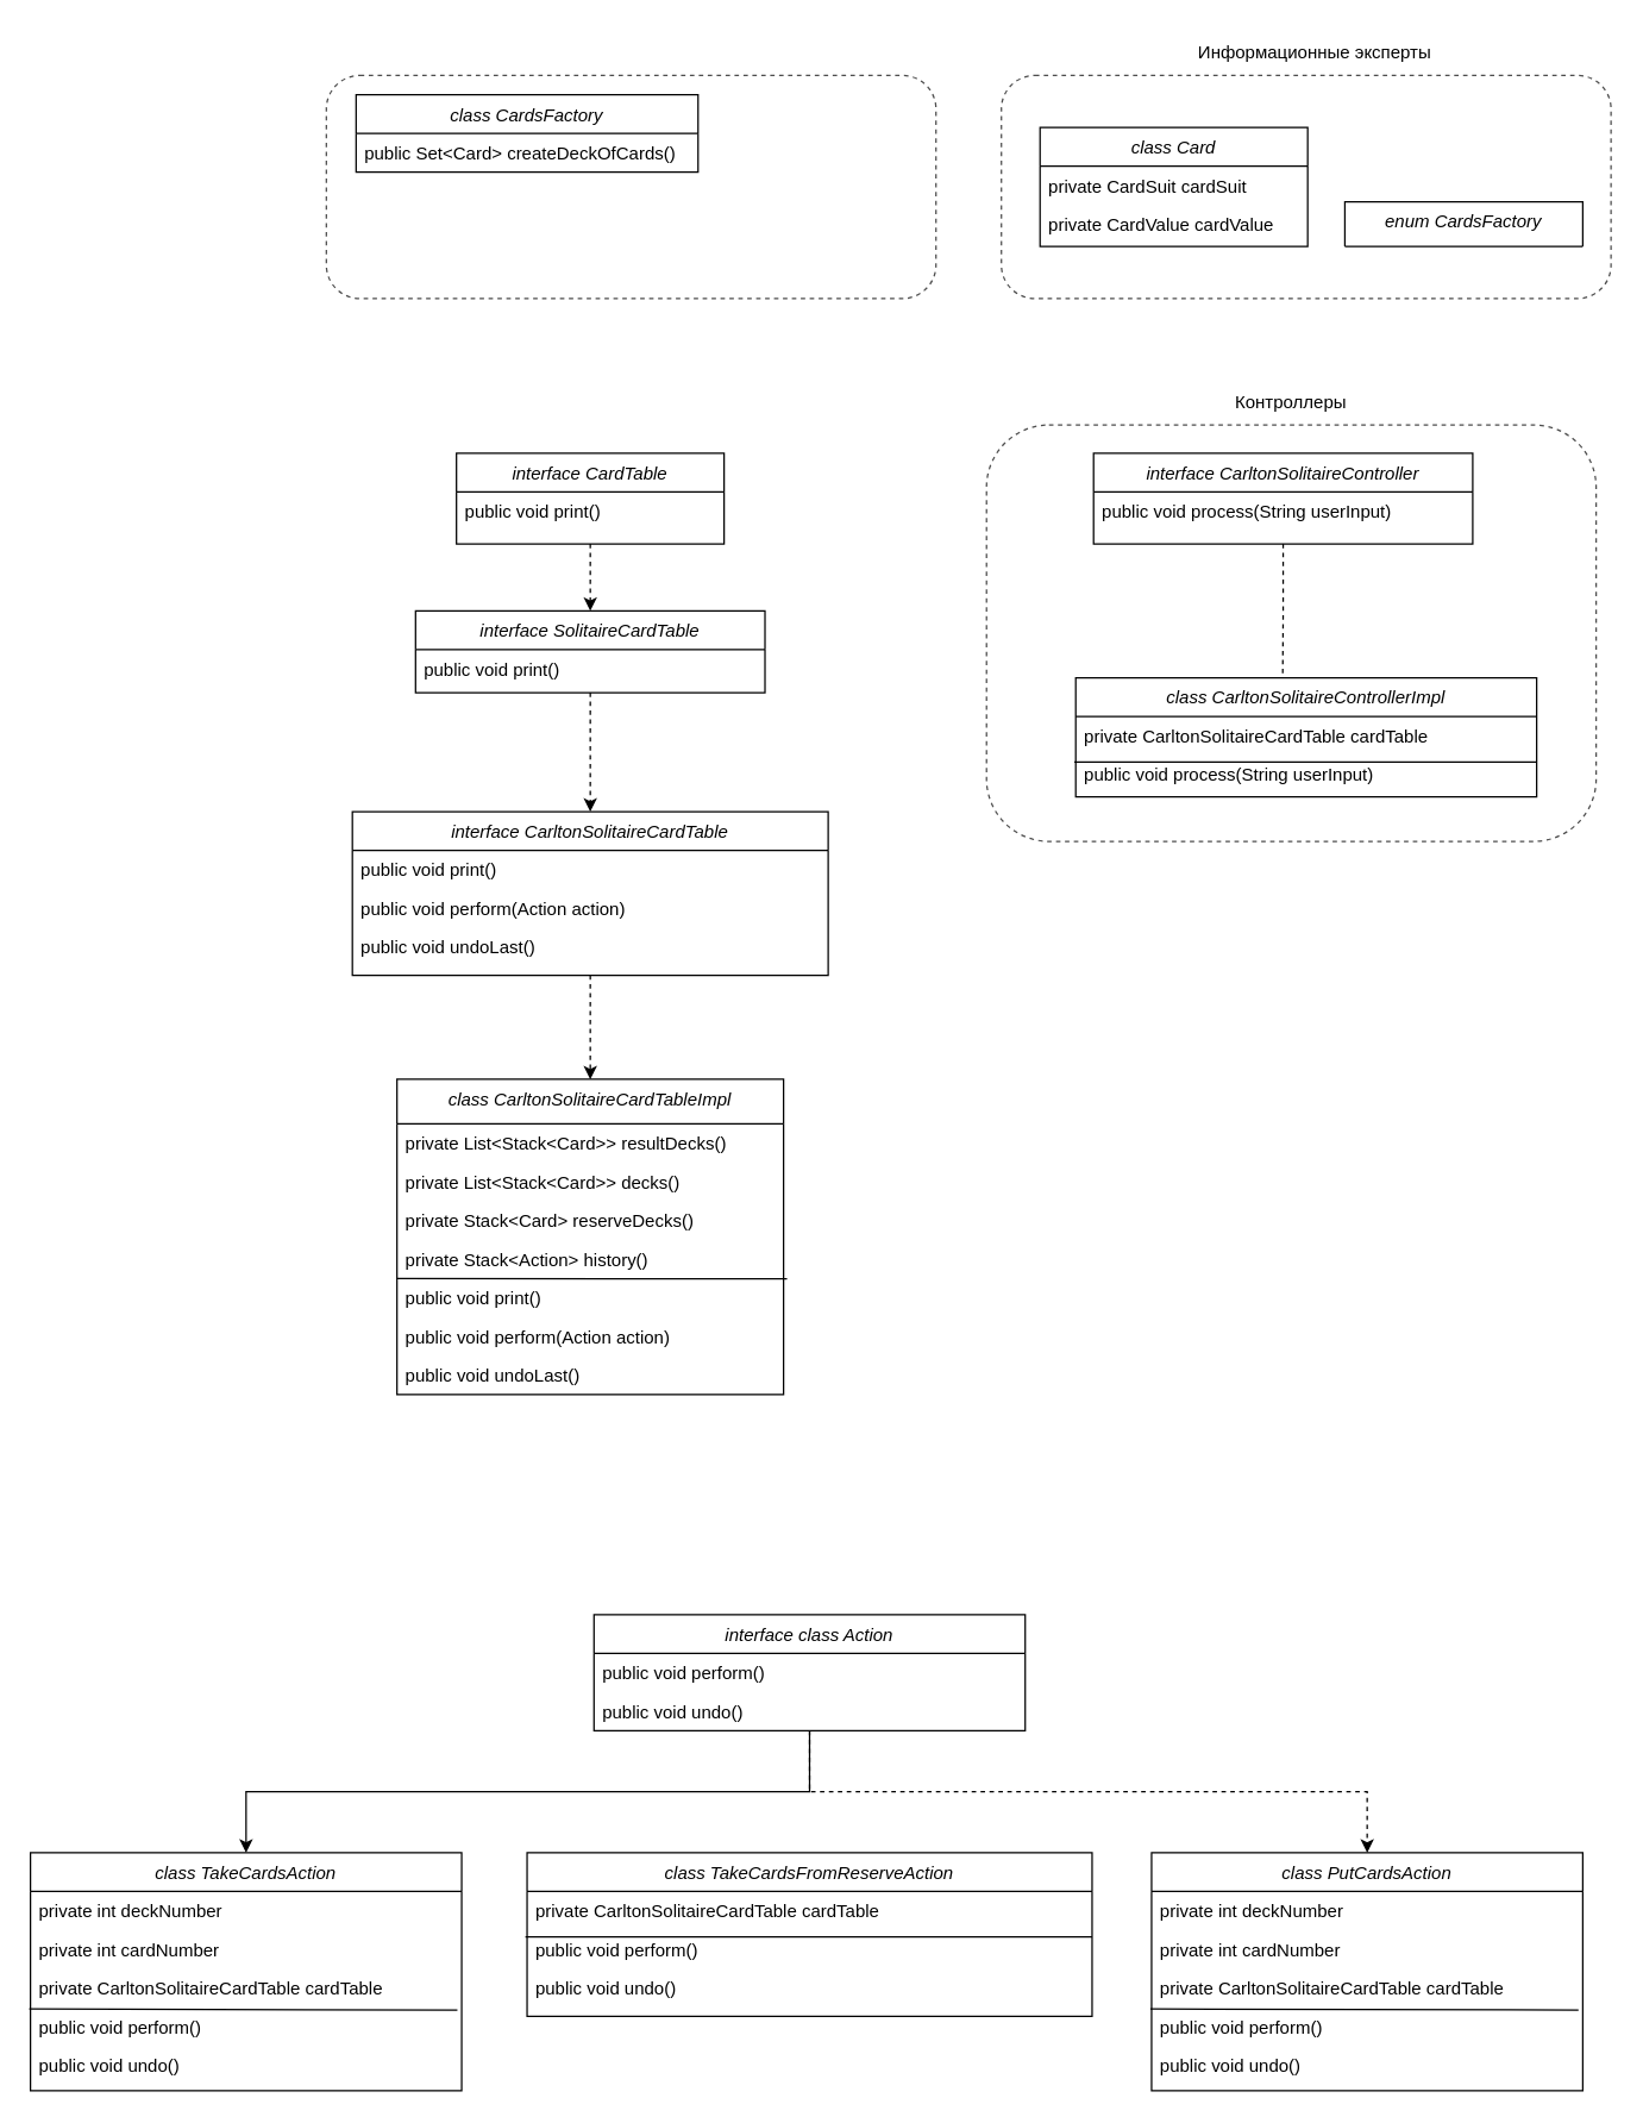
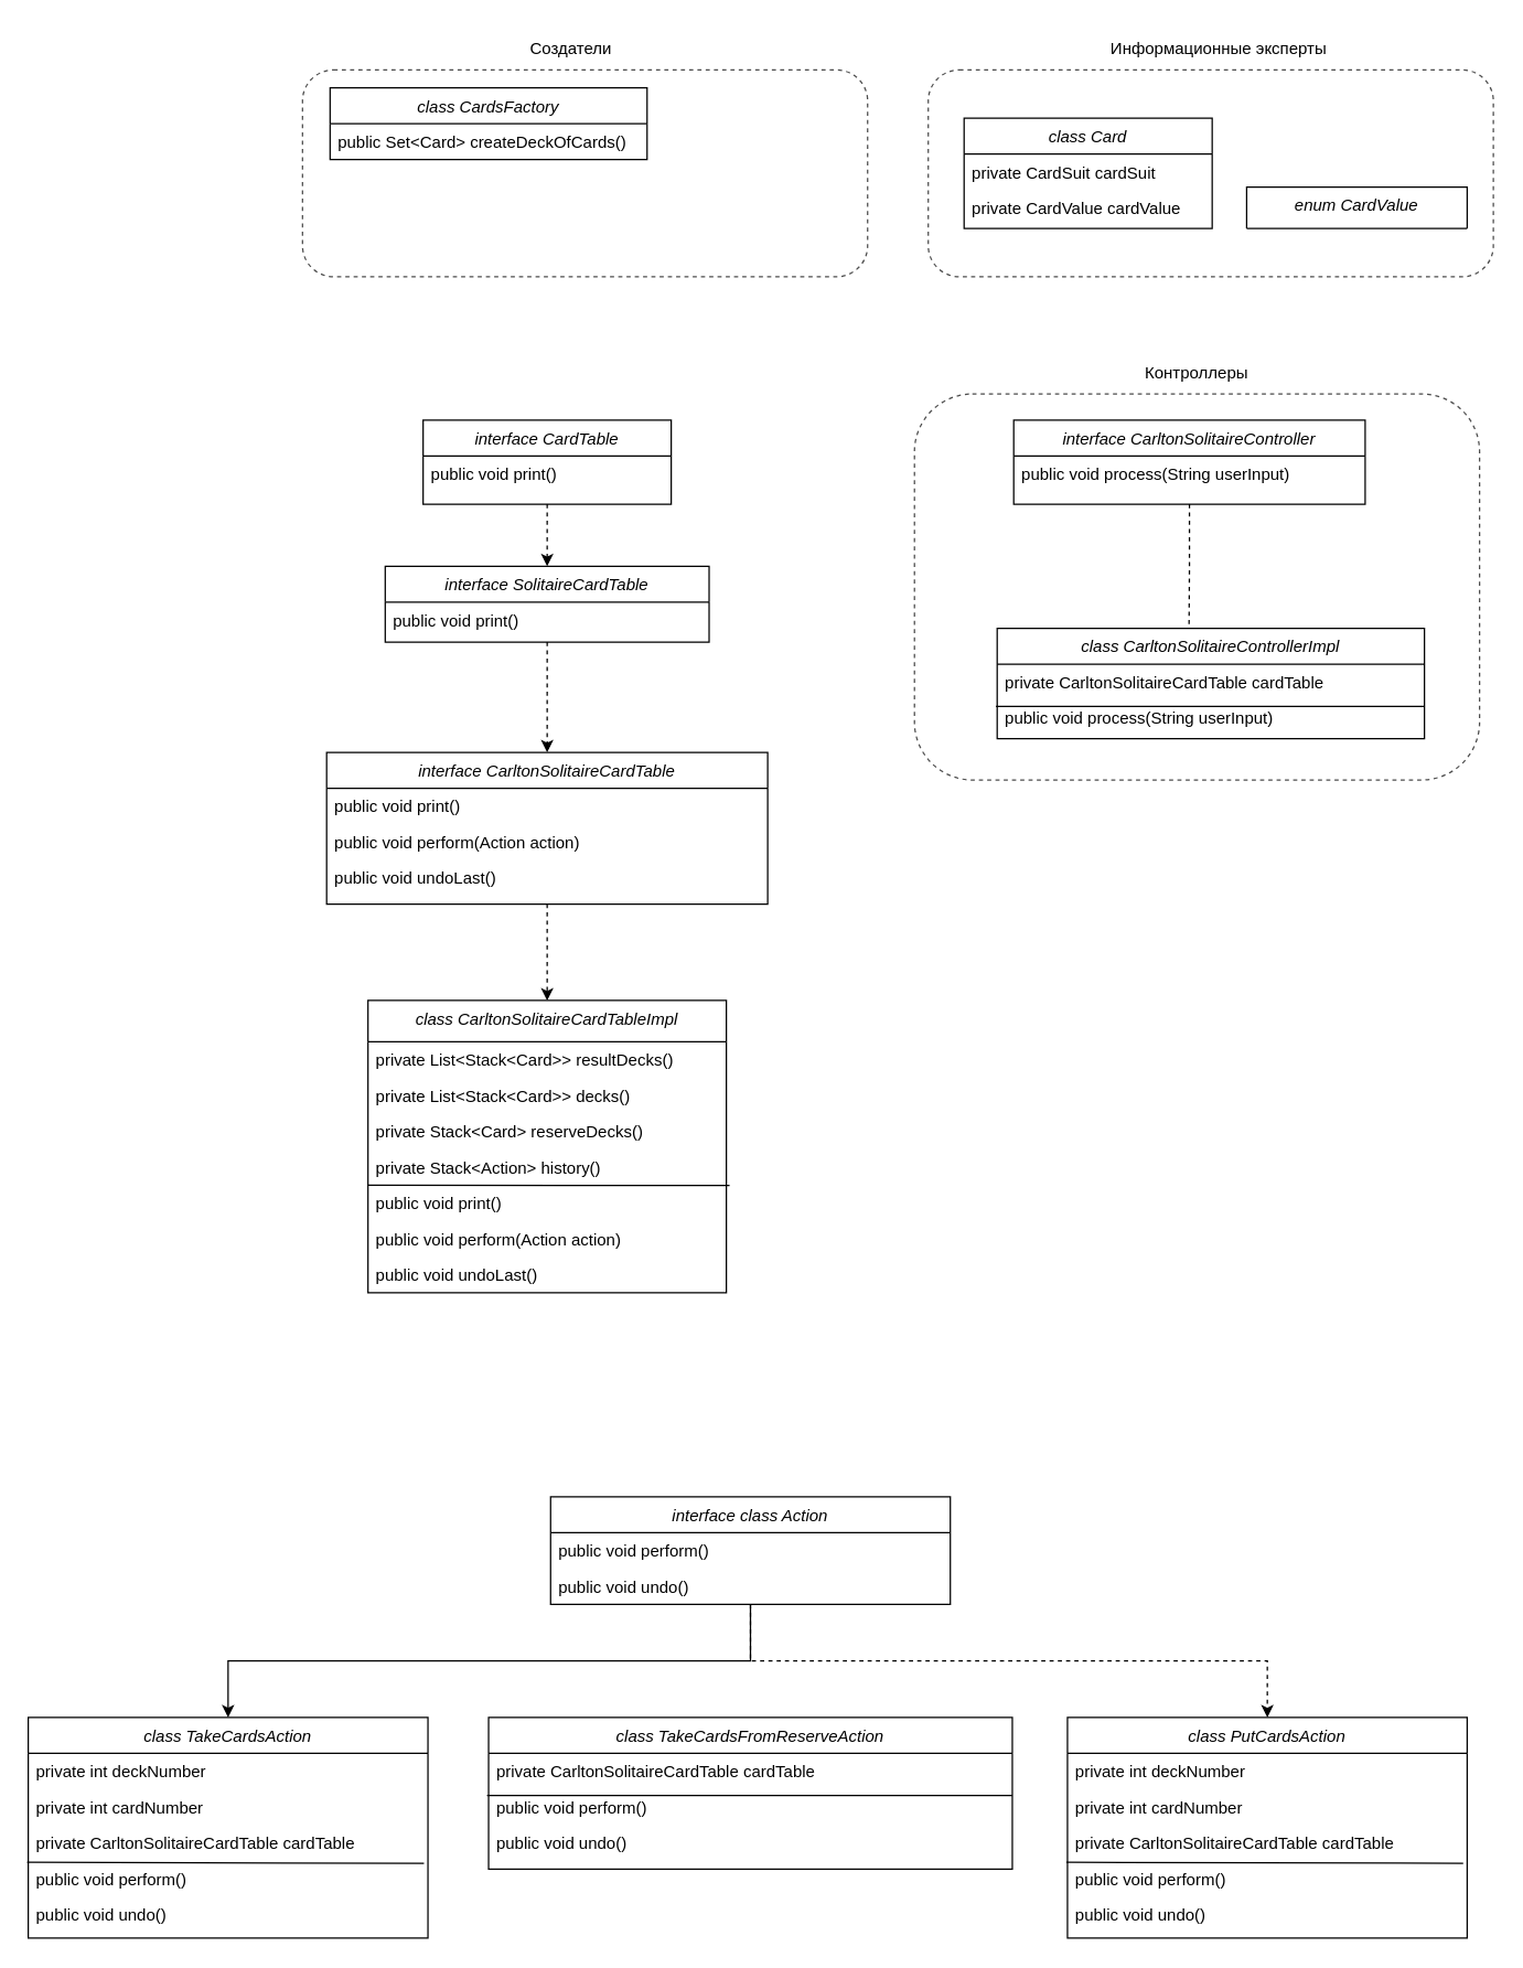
+ <mxCell id="11" value="Создатели" style="text;html=1;strokeColor=none;fillColor=none;align=center;verticalAlign=middle;whiteSpace=wrap;rounded=0;" parent="1" vertex="1"><mxGeometry x="289" y="20" width="250" height="30" as="geometry" /></mxCell>
- <mxCell id="5" value="enum CardsFactory" style="swimlane;fontStyle=2;align=center;verticalAlign=top;childLayout=stackLayout;horizontal=1;startSize=60;horizontalStack=0;resizeParent=1;resizeLast=0;collapsible=1;marginBottom=0;rounded=0;shadow=0;strokeWidth=1;" parent="1" vertex="1"><mxGeometry x="904" y="135" width="160" height="30" as="geometry"><mxRectangle x="230" y="140" width="160" height="26" as="alternateBounds" /></mxGeometry></mxCell>
+ <mxCell id="5" value="enum CardValue" style="swimlane;fontStyle=2;align=center;verticalAlign=top;childLayout=stackLayout;horizontal=1;startSize=60;horizontalStack=0;resizeParent=1;resizeLast=0;collapsible=1;marginBottom=0;rounded=0;shadow=0;strokeWidth=1;" parent="1" vertex="1"><mxGeometry x="904" y="135" width="160" height="30" as="geometry"><mxRectangle x="230" y="140" width="160" height="26" as="alternateBounds" /></mxGeometry></mxCell>
